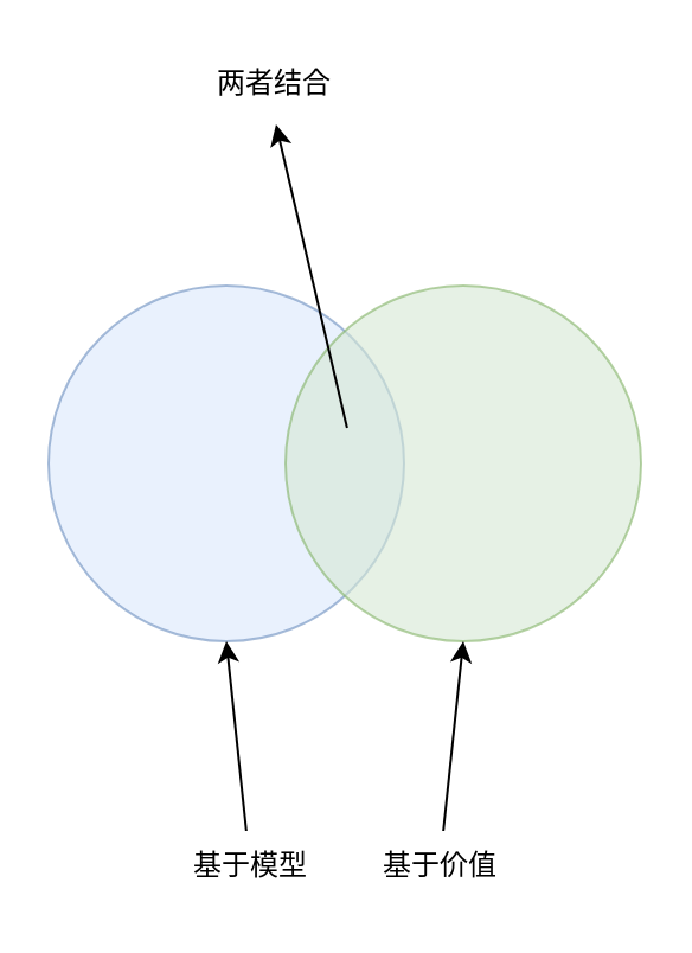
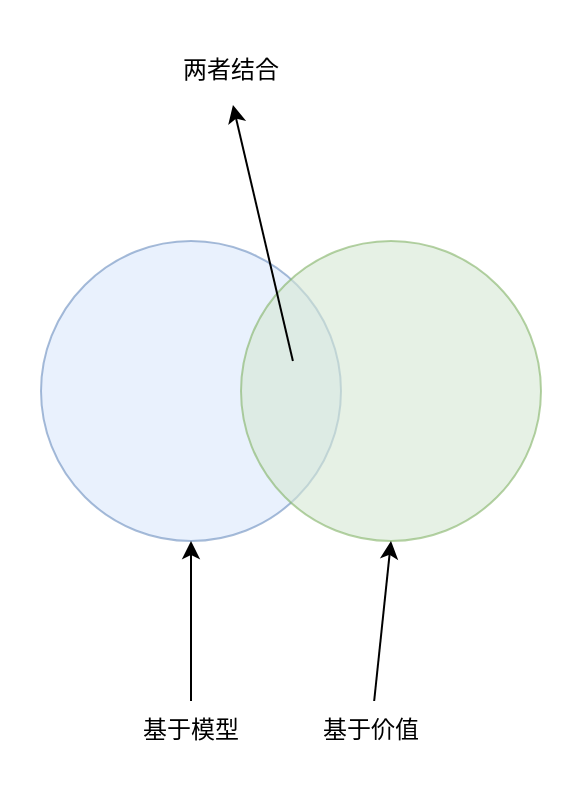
- <mxCell id="4" value="基于模型" style="text;html=1;align=center;verticalAlign=middle;resizable=0;points=[];autosize=1;strokeColor=none;fillColor=none;" vertex="1" parent="1"><mxGeometry x="70" y="350" width="70" height="30" as="geometry" /></mxCell>
+ <mxCell id="4" value="基于模型" style="text;html=1;align=center;verticalAlign=middle;resizable=0;points=[];autosize=1;strokeColor=none;fillColor=none;" vertex="1" parent="1"><mxGeometry x="60" y="350" width="70" height="30" as="geometry" /></mxCell>
